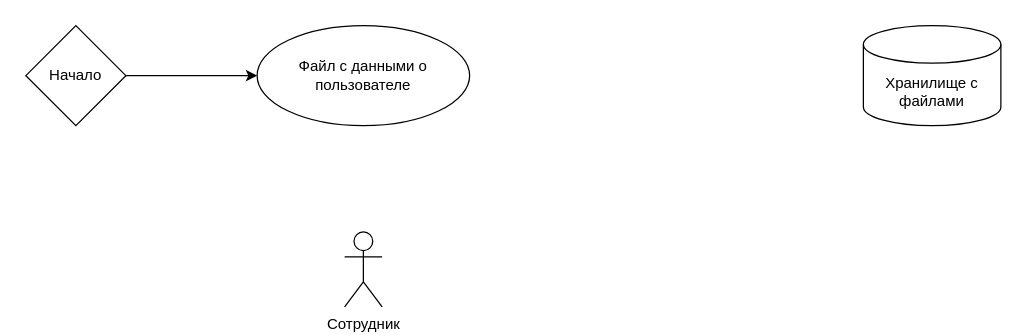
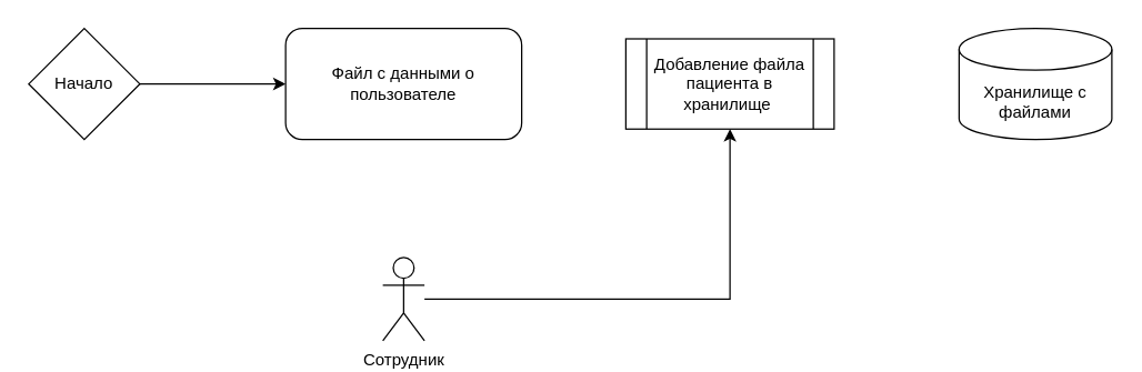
- <mxCell id="7" value="Файл с данными о пользователе" style="ellipse;whiteSpace=wrap;html=1;" vertex="1" parent="1"><mxGeometry x="205" y="20" width="170" height="80" as="geometry" /></mxCell>
+ <mxCell id="7" value="Файл с данными о пользователе" style="rounded=1;whiteSpace=wrap;html=1;" vertex="1" parent="1"><mxGeometry x="205" y="20" width="170" height="80" as="geometry" /></mxCell>
+ <mxCell id="5" value="Добавление файла пациента в хранилище&amp;nbsp;" style="shape=process;whiteSpace=wrap;html=1;backgroundOutline=1;" vertex="1" parent="1"><mxGeometry x="450" y="27.5" width="150" height="65" as="geometry" /></mxCell>
+ <mxCell id="3" style="edgeStyle=orthogonalEdgeStyle;rounded=0;orthogonalLoop=1;jettySize=auto;html=1;" edge="1" parent="1" source="4" target="5"><mxGeometry relative="1" as="geometry" /></mxCell>
